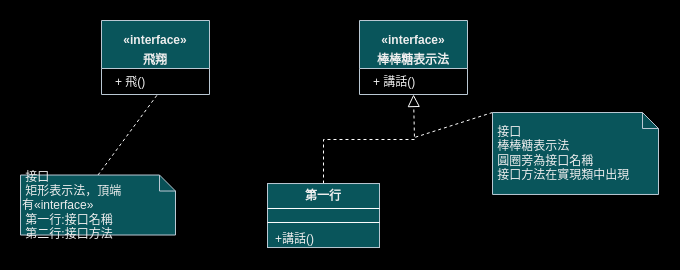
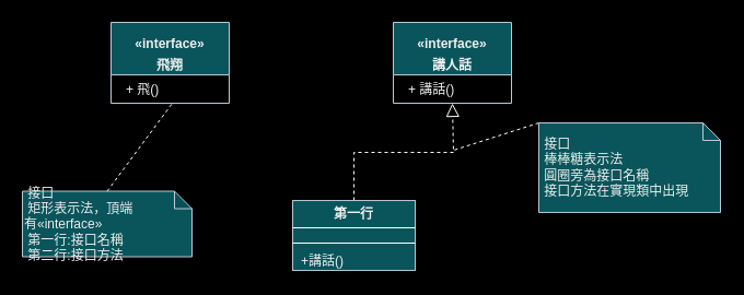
- <mxCell id="10" value="&lt;p style=&quot;border-color: var(--border-color); margin: 6px 0px 0px;&quot;&gt;«interface»&lt;br style=&quot;border-color: var(--border-color);&quot;&gt;&lt;/p&gt;&lt;p style=&quot;border-color: var(--border-color); margin: 6px 0px 0px;&quot;&gt;&lt;b style=&quot;border-color: var(--border-color);&quot;&gt;棒棒糖表示法&lt;/b&gt;&lt;/p&gt;" style="swimlane;fontStyle=1;align=center;verticalAlign=top;childLayout=stackLayout;horizontal=1;startSize=48;horizontalStack=0;resizeParent=1;resizeParentMax=0;resizeLast=0;collapsible=1;marginBottom=0;whiteSpace=wrap;html=1;strokeColor=#BAC8D3;fontColor=#EEEEEE;fillColor=#09555B;" vertex="1" parent="1"><mxGeometry x="359" y="20" width="108" height="74" as="geometry" /></mxCell>
+ <mxCell id="10" value="&lt;p style=&quot;border-color: var(--border-color); margin: 6px 0px 0px;&quot;&gt;«interface»&lt;br style=&quot;border-color: var(--border-color);&quot;&gt;&lt;/p&gt;&lt;p style=&quot;border-color: var(--border-color); margin: 6px 0px 0px;&quot;&gt;&lt;b style=&quot;border-color: var(--border-color);&quot;&gt;講人話&lt;/b&gt;&lt;/p&gt;" style="swimlane;fontStyle=1;align=center;verticalAlign=top;childLayout=stackLayout;horizontal=1;startSize=48;horizontalStack=0;resizeParent=1;resizeParentMax=0;resizeLast=0;collapsible=1;marginBottom=0;whiteSpace=wrap;html=1;strokeColor=#BAC8D3;fontColor=#EEEEEE;fillColor=#09555B;" vertex="1" parent="1"><mxGeometry x="359" y="20" width="108" height="74" as="geometry" /></mxCell>
